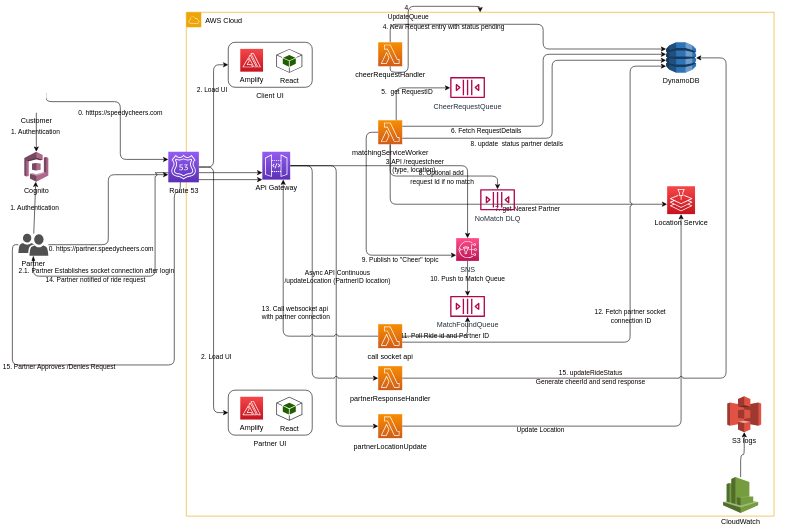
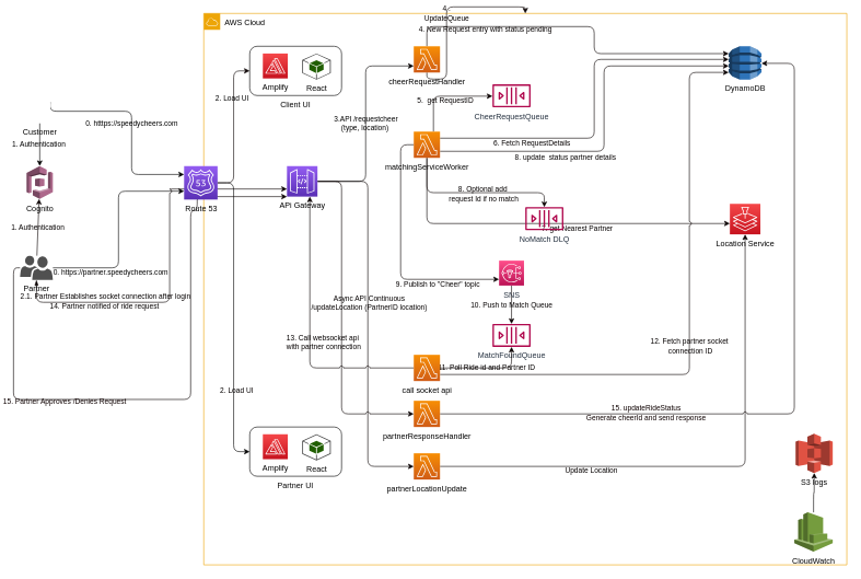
- <mxCell id="30" value="3.API /requestcheer &lt;br&gt;(type, location)&amp;nbsp;" style="html=1;labelBackgroundColor=none;strokeColor=#050000;fontColor=#000000;edgeStyle=orthogonalEdgeStyle;" edge="1" parent="1" source="34" target="62"><mxGeometry relative="1" as="geometry" /></mxCell>
+ <mxCell id="30" value="3.API /requestcheer &lt;br&gt;(type, location)&amp;nbsp;" style="html=1;entryX=0;entryY=0.75;entryDx=0;entryDy=0;entryPerimeter=0;labelBackgroundColor=none;strokeColor=#050000;fontColor=#000000;edgeStyle=orthogonalEdgeStyle;" edge="1" parent="1" source="34" target="41"><mxGeometry relative="1" as="geometry" /></mxCell>
- <mxCell id="36" value="CloudWatch" style="outlineConnect=0;dashed=0;verticalLabelPosition=bottom;verticalAlign=top;align=center;html=1;shape=mxgraph.aws3.cloudwatch;fillColor=#759C3E;gradientColor=none;labelBackgroundColor=none;strokeColor=#FFFFFF;fontColor=#000000;" vertex="1" parent="1"><mxGeometry x="1205" y="795" width="58.5" height="60" as="geometry" /></mxCell>
+ <mxCell id="36" value="CloudWatch" style="outlineConnect=0;dashed=0;verticalLabelPosition=bottom;verticalAlign=top;align=center;html=1;shape=mxgraph.aws3.cloudwatch;fillColor=#759C3E;gradientColor=none;labelBackgroundColor=none;strokeColor=#FFFFFF;fontColor=#000000;" vertex="1" parent="1"><mxGeometry x="1210" y="780" width="58.5" height="60" as="geometry" /></mxCell>
